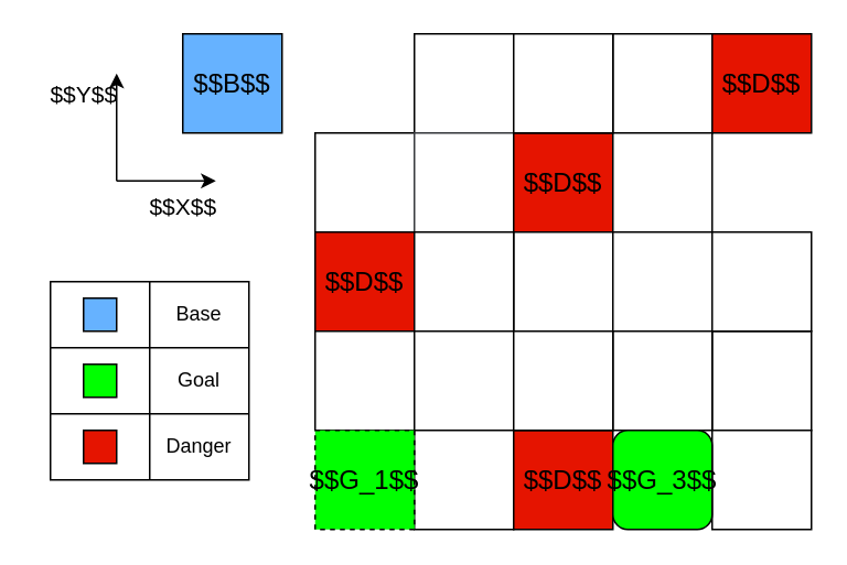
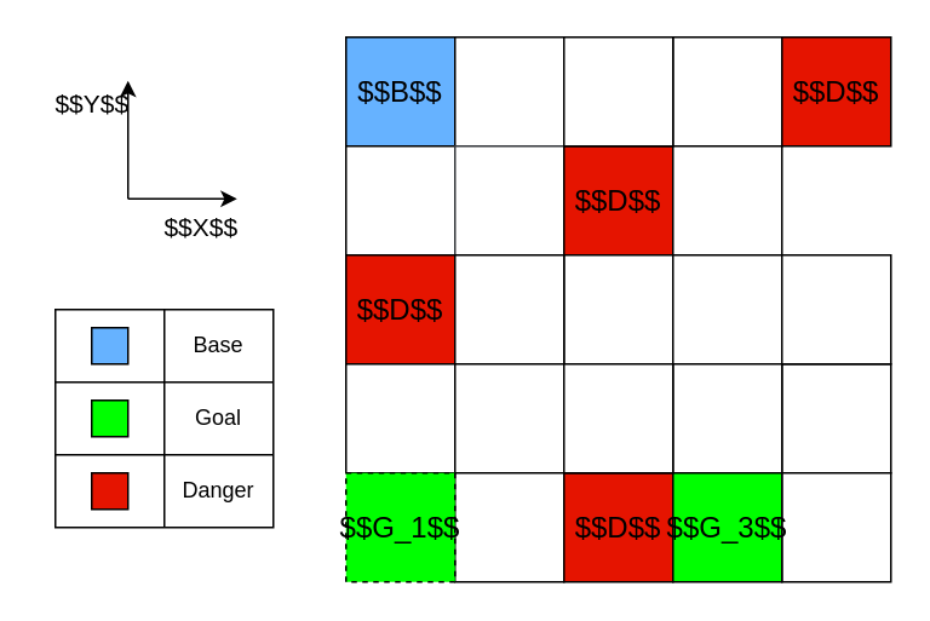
- <mxCell id="2" value="&lt;font color=&quot;#000000&quot; style=&quot;font-size: 16px;&quot;&gt;$$B$$&lt;/font&gt;" style="rounded=0;whiteSpace=wrap;html=1;fillColor=#66B2FF;strokeColor=default;fontColor=#ffffff;" parent="1" vertex="1"><mxGeometry x="110" y="20" width="60" height="60" as="geometry" /></mxCell>
+ <mxCell id="2" value="&lt;font color=&quot;#000000&quot; style=&quot;font-size: 16px;&quot;&gt;$$B$$&lt;/font&gt;" style="rounded=0;whiteSpace=wrap;html=1;fillColor=#66B2FF;strokeColor=default;fontColor=#ffffff;" parent="1" vertex="1"><mxGeometry x="190" y="20" width="60" height="60" as="geometry" /></mxCell>
- <mxCell id="41" value="&lt;font color=&quot;#000000&quot; style=&quot;font-size: 16px;&quot;&gt;$$G_3$$&lt;/font&gt;" style="whiteSpace=wrap;html=1;fillColor=#00FF00;fontColor=#ffffff;strokeColor=#000000;rounded=1;" parent="1" vertex="1"><mxGeometry x="370" y="260" width="60" height="60" as="geometry" /></mxCell>
+ <mxCell id="41" value="&lt;font color=&quot;#000000&quot; style=&quot;font-size: 16px;&quot;&gt;$$G_3$$&lt;/font&gt;" style="rounded=0;whiteSpace=wrap;html=1;fillColor=#00FF00;fontColor=#ffffff;strokeColor=#000000;" parent="1" vertex="1"><mxGeometry x="370" y="260" width="60" height="60" as="geometry" /></mxCell>
